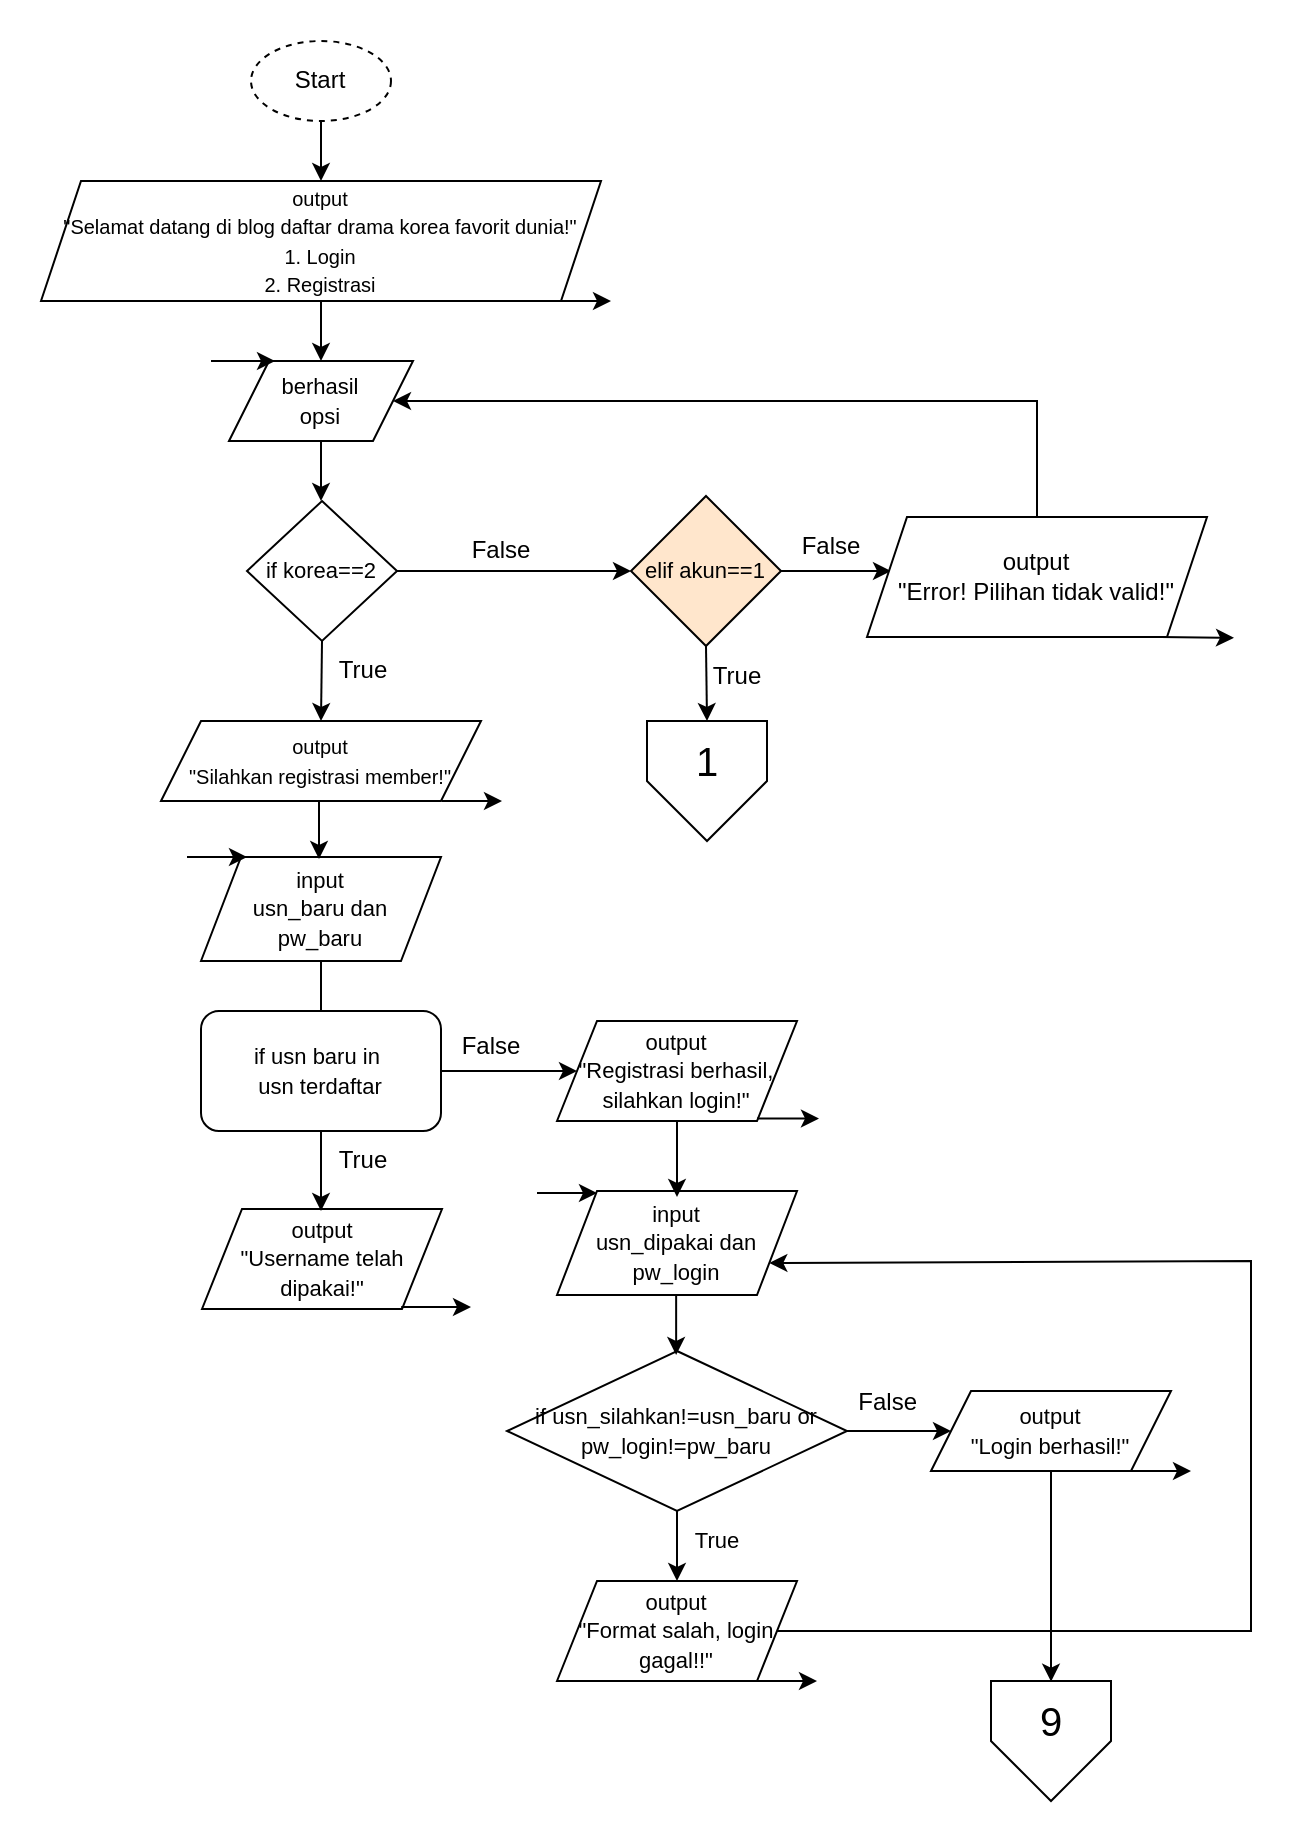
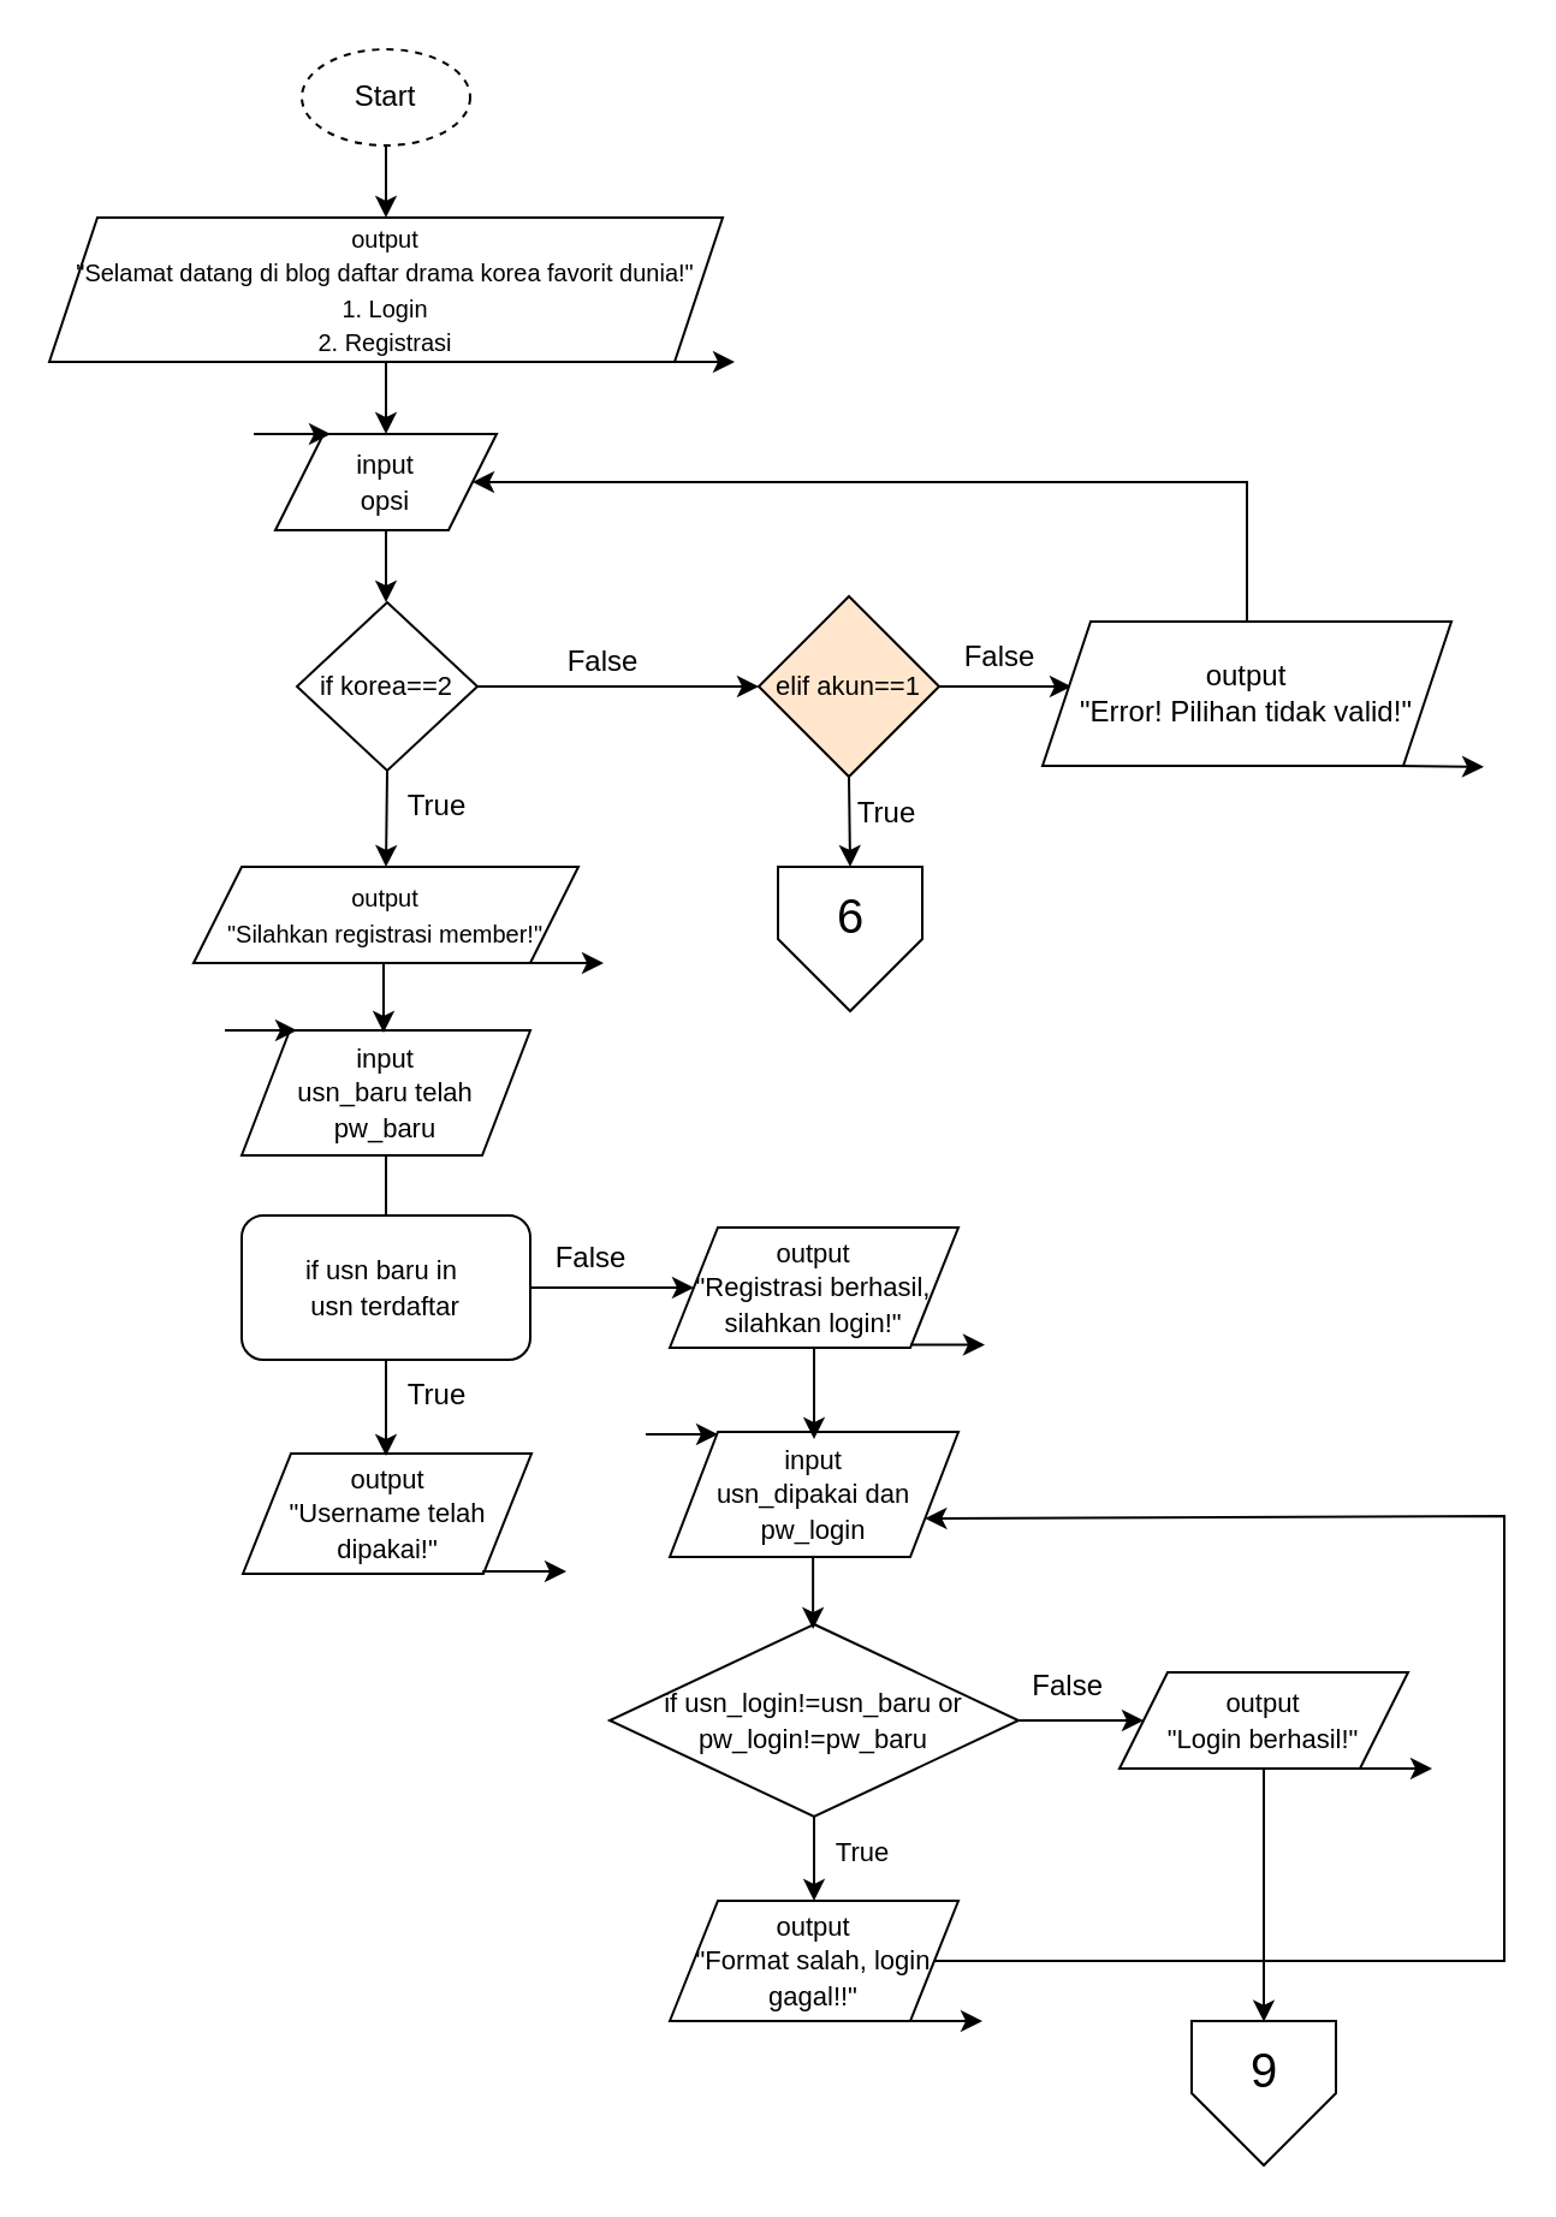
- <mxCell id="7" value="&lt;font style=&quot;font-size: 11px;&quot;&gt;berhasil&lt;/font&gt;&lt;div&gt;&lt;font style=&quot;font-size: 11px;&quot;&gt;opsi&lt;/font&gt;&lt;/div&gt;" style="shape=parallelogram;perimeter=parallelogramPerimeter;whiteSpace=wrap;html=1;fixedSize=1;" parent="1" vertex="1"><mxGeometry x="114" y="180" width="92" height="40" as="geometry" /></mxCell>
+ <mxCell id="7" value="&lt;font style=&quot;font-size: 11px;&quot;&gt;input&lt;/font&gt;&lt;div&gt;&lt;font style=&quot;font-size: 11px;&quot;&gt;opsi&lt;/font&gt;&lt;/div&gt;" style="shape=parallelogram;perimeter=parallelogramPerimeter;whiteSpace=wrap;html=1;fixedSize=1;" parent="1" vertex="1"><mxGeometry x="114" y="180" width="92" height="40" as="geometry" /></mxCell>
- <mxCell id="53" value="&lt;font style=&quot;font-size: 20px;&quot;&gt;1&lt;/font&gt;" style="text;html=1;align=center;verticalAlign=middle;resizable=0;points=[];autosize=1;strokeColor=none;fillColor=none;" vertex="1" parent="1"><mxGeometry x="338" y="360" width="30" height="40" as="geometry" /></mxCell>
+ <mxCell id="53" value="&lt;font style=&quot;font-size: 20px;&quot;&gt;6&lt;/font&gt;" style="text;html=1;align=center;verticalAlign=middle;resizable=0;points=[];autosize=1;strokeColor=none;fillColor=none;" vertex="1" parent="1"><mxGeometry x="338" y="360" width="30" height="40" as="geometry" /></mxCell>
- <mxCell id="16" value="&lt;font style=&quot;font-size: 11px;&quot;&gt;input&lt;/font&gt;&lt;div&gt;&lt;font style=&quot;font-size: 11px;&quot;&gt;usn_baru dan&lt;/font&gt;&lt;/div&gt;&lt;div&gt;&lt;font style=&quot;font-size: 11px;&quot;&gt;pw_baru&lt;/font&gt;&lt;/div&gt;" style="shape=parallelogram;perimeter=parallelogramPerimeter;whiteSpace=wrap;html=1;fixedSize=1;" parent="1" vertex="1"><mxGeometry x="100" y="428" width="120" height="52" as="geometry" /></mxCell>
+ <mxCell id="16" value="&lt;font style=&quot;font-size: 11px;&quot;&gt;input&lt;/font&gt;&lt;div&gt;&lt;font style=&quot;font-size: 11px;&quot;&gt;usn_baru telah&lt;/font&gt;&lt;/div&gt;&lt;div&gt;&lt;font style=&quot;font-size: 11px;&quot;&gt;pw_baru&lt;/font&gt;&lt;/div&gt;" style="shape=parallelogram;perimeter=parallelogramPerimeter;whiteSpace=wrap;html=1;fixedSize=1;" parent="1" vertex="1"><mxGeometry x="100" y="428" width="120" height="52" as="geometry" /></mxCell>
- <mxCell id="38" value="&lt;span style=&quot;font-size: 11px;&quot;&gt;if usn_silahkan!=usn_baru or pw_login!=pw_baru&lt;/span&gt;" style="rhombus;whiteSpace=wrap;html=1;" vertex="1" parent="1"><mxGeometry x="253" y="675" width="170" height="80" as="geometry" /></mxCell>
+ <mxCell id="38" value="&lt;span style=&quot;font-size: 11px;&quot;&gt;if usn_login!=usn_baru or pw_login!=pw_baru&lt;/span&gt;" style="rhombus;whiteSpace=wrap;html=1;" vertex="1" parent="1"><mxGeometry x="253" y="675" width="170" height="80" as="geometry" /></mxCell>
